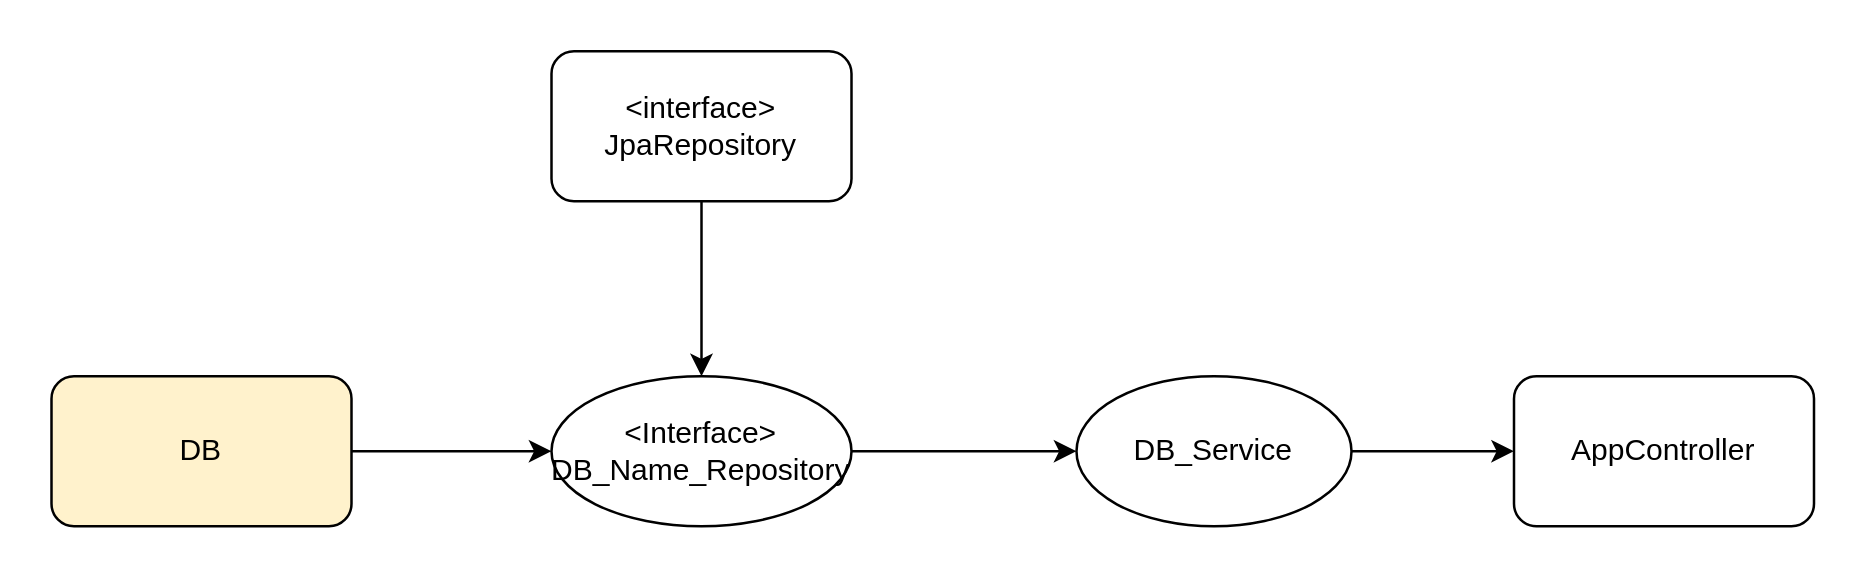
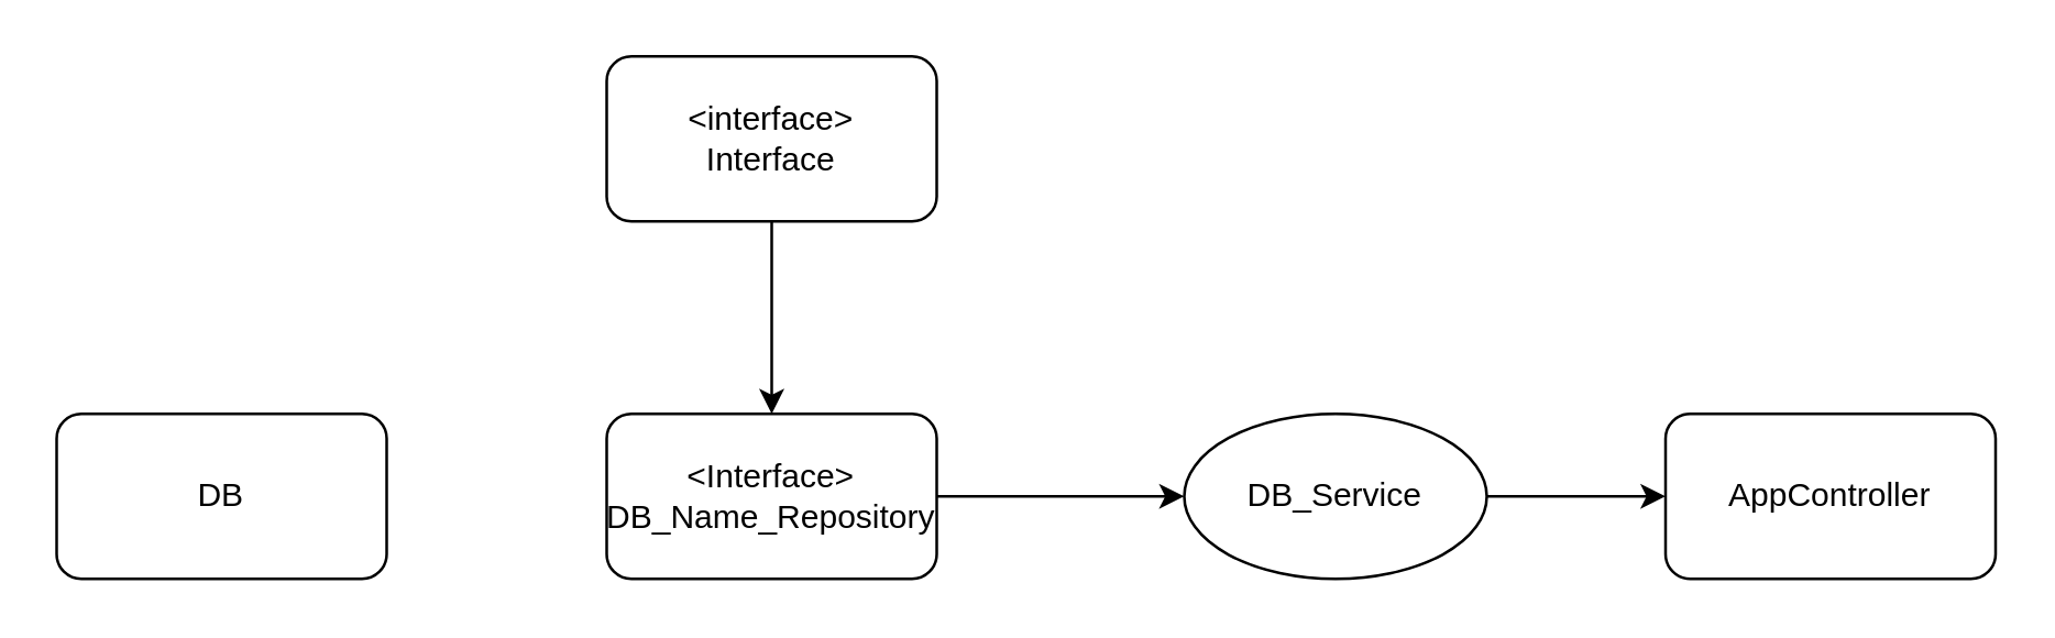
- <mxCell id="9" value="&amp;lt;interface&amp;gt;&lt;br&gt;JpaRepository" style="rounded=1;whiteSpace=wrap;html=1;" vertex="1" parent="1"><mxGeometry x="220" y="20" width="120" height="60" as="geometry" /></mxCell>
+ <mxCell id="9" value="&amp;lt;interface&amp;gt;&lt;br&gt;Interface" style="rounded=1;whiteSpace=wrap;html=1;" vertex="1" parent="1"><mxGeometry x="220" y="20" width="120" height="60" as="geometry" /></mxCell>
- <mxCell id="3" value="DB" style="rounded=1;whiteSpace=wrap;html=1;fillColor=#fff2cc;" vertex="1" parent="1"><mxGeometry x="20" y="150" width="120" height="60" as="geometry" /></mxCell>
+ <mxCell id="3" value="DB" style="rounded=1;whiteSpace=wrap;html=1;" vertex="1" parent="1"><mxGeometry x="20" y="150" width="120" height="60" as="geometry" /></mxCell>
- <mxCell id="2" style="edgeStyle=orthogonalEdgeStyle;rounded=0;orthogonalLoop=1;jettySize=auto;html=1;exitX=1;exitY=0.5;exitDx=0;exitDy=0;entryX=0;entryY=0.5;entryDx=0;entryDy=0;" edge="1" parent="1" source="3" target="5"><mxGeometry relative="1" as="geometry" /></mxCell>
- <mxCell id="5" value="&amp;lt;Interface&amp;gt;&lt;br&gt;DB_Name_Repository" style="ellipse;whiteSpace=wrap;html=1;" vertex="1" parent="1"><mxGeometry x="220" y="150" width="120" height="60" as="geometry" /></mxCell>
+ <mxCell id="5" value="&amp;lt;Interface&amp;gt;&lt;br&gt;DB_Name_Repository" style="rounded=1;whiteSpace=wrap;html=1;" vertex="1" parent="1"><mxGeometry x="220" y="150" width="120" height="60" as="geometry" /></mxCell>
